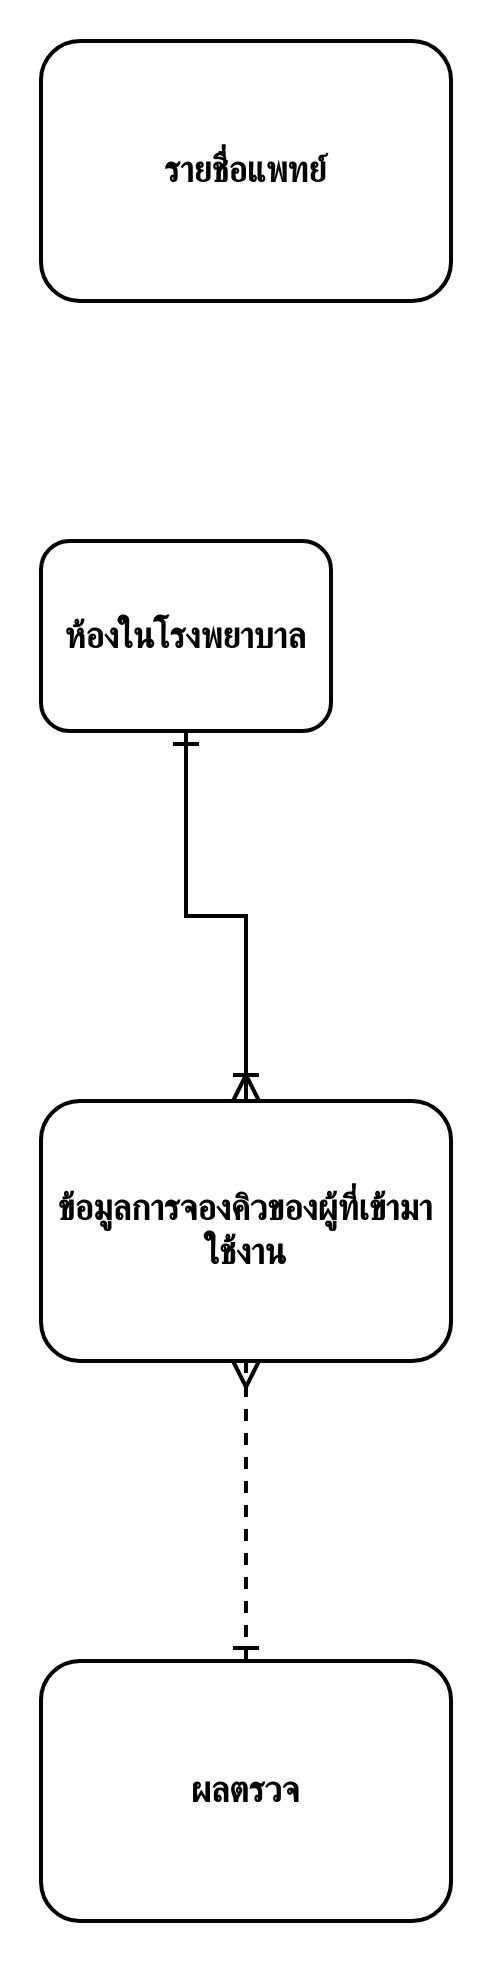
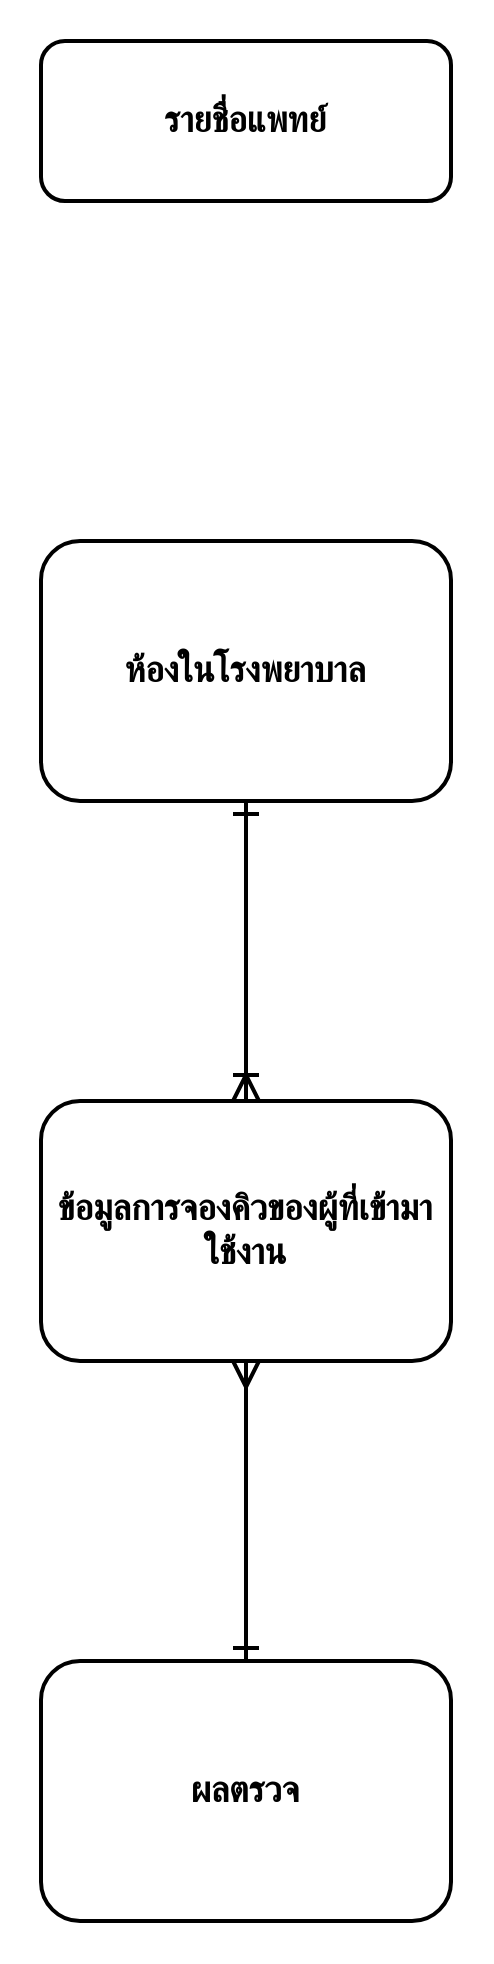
- <mxCell id="2" value="&lt;h2&gt;รายชื่อแพทย์&lt;/h2&gt;" style="rounded=1;whiteSpace=wrap;html=1;labelBackgroundColor=none;fillStyle=auto;strokeWidth=2;gradientColor=none;labelBorderColor=none;" parent="1" vertex="1"><mxGeometry x="20" y="20" width="205" height="130" as="geometry" /></mxCell>
+ <mxCell id="2" value="&lt;h2&gt;รายชื่อแพทย์&lt;/h2&gt;" style="rounded=1;whiteSpace=wrap;html=1;labelBackgroundColor=none;fillStyle=auto;strokeWidth=2;gradientColor=none;labelBorderColor=none;" parent="1" vertex="1"><mxGeometry x="20" y="20" width="205" height="80" as="geometry" /></mxCell>
- <mxCell id="4" value="&lt;h2&gt;ห้องในโรงพยาบาล&lt;br&gt;&lt;/h2&gt;" style="rounded=1;whiteSpace=wrap;html=1;labelBackgroundColor=none;fillStyle=auto;strokeWidth=2;gradientColor=none;labelBorderColor=none;" parent="1" vertex="1"><mxGeometry x="20" y="270" width="145" height="95" as="geometry" /></mxCell>
+ <mxCell id="4" value="&lt;h2&gt;ห้องในโรงพยาบาล&lt;br&gt;&lt;/h2&gt;" style="rounded=1;whiteSpace=wrap;html=1;labelBackgroundColor=none;fillStyle=auto;strokeWidth=2;gradientColor=none;labelBorderColor=none;" parent="1" vertex="1"><mxGeometry x="20" y="270" width="205" height="130" as="geometry" /></mxCell>
- <mxCell id="5" style="edgeStyle=orthogonalEdgeStyle;rounded=0;orthogonalLoop=1;jettySize=auto;html=1;exitX=0.5;exitY=1;exitDx=0;exitDy=0;endSize=10;strokeWidth=2;startSize=10;endArrow=ERone;endFill=0;startArrow=ERmany;startFill=0;dashed=1;" edge="1" parent="1" source="6" target="7"><mxGeometry relative="1" as="geometry" /></mxCell>
+ <mxCell id="5" style="edgeStyle=orthogonalEdgeStyle;rounded=0;orthogonalLoop=1;jettySize=auto;html=1;exitX=0.5;exitY=1;exitDx=0;exitDy=0;endSize=10;strokeWidth=2;startSize=10;endArrow=ERone;endFill=0;startArrow=ERmany;startFill=0;" edge="1" parent="1" source="6" target="7"><mxGeometry relative="1" as="geometry" /></mxCell>
